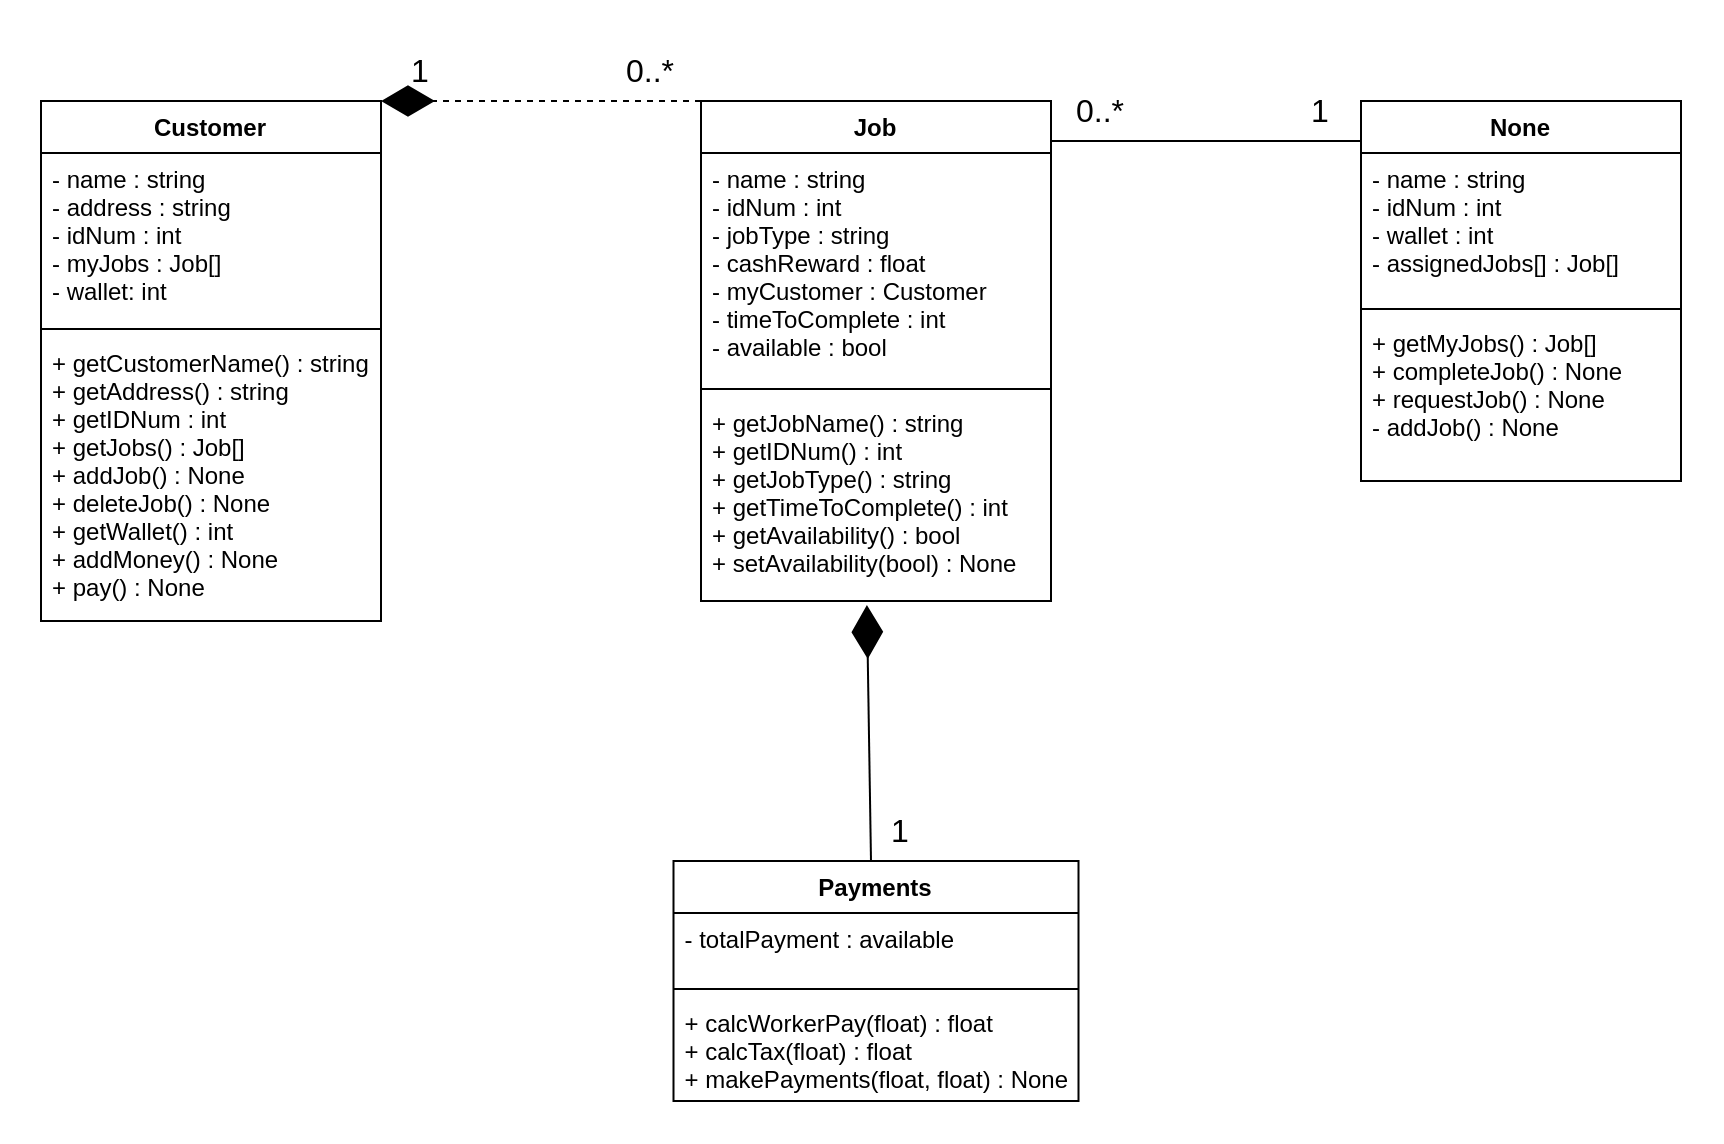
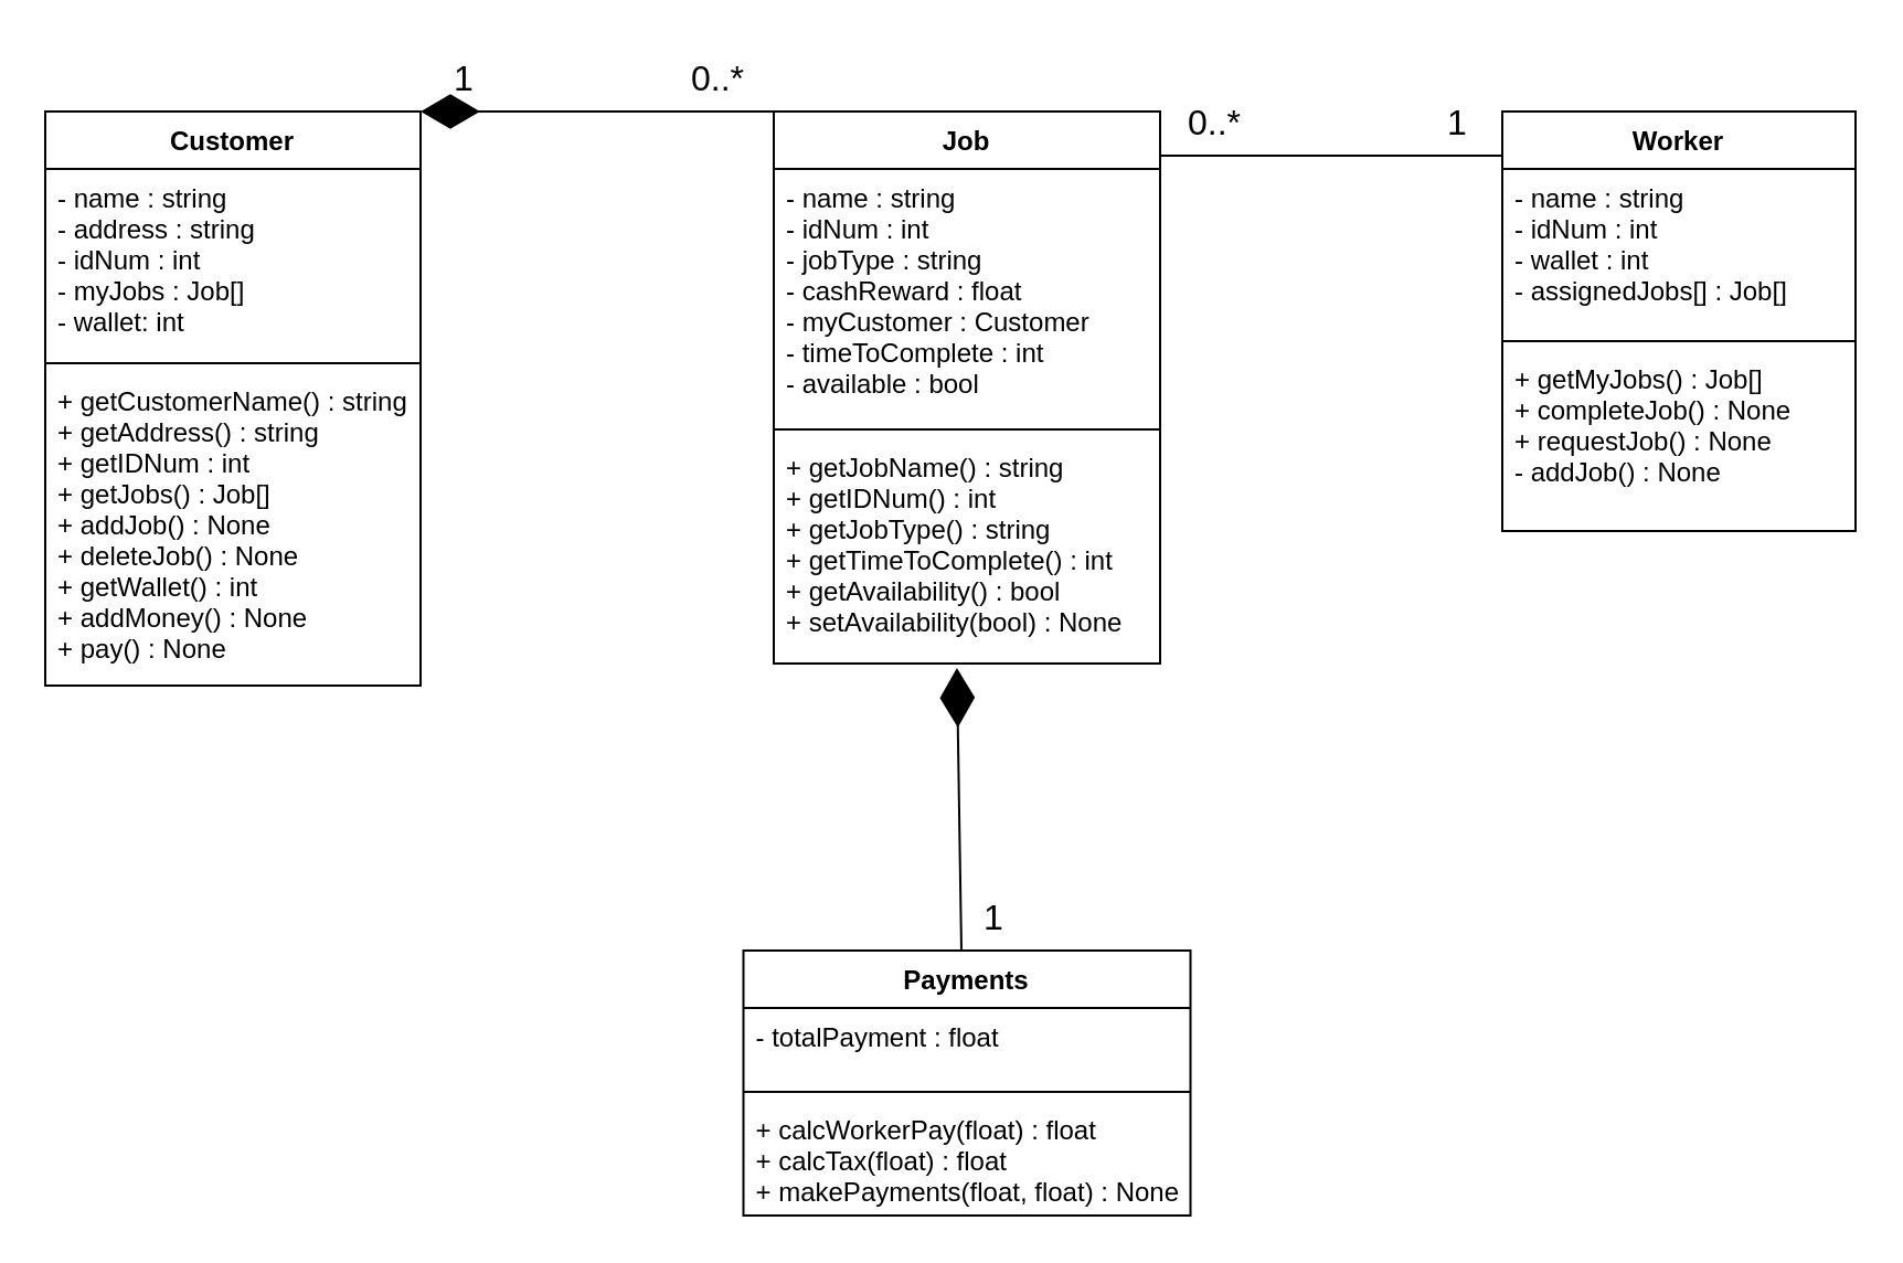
- <mxCell id="15" value="" style="endArrow=diamondThin;endFill=1;endSize=24;html=1;rounded=1;sketch=0;curved=0;exitX=0;exitY=0;exitDx=0;exitDy=0;entryX=1;entryY=0;entryDx=0;entryDy=0;dashed=1;" edge="1" parent="1" source="2" target="6"><mxGeometry width="160" relative="1" as="geometry"><mxPoint x="170" y="340" as="sourcePoint" /><mxPoint x="220" y="60" as="targetPoint" /></mxGeometry></mxCell>
+ <mxCell id="15" value="" style="endArrow=diamondThin;endFill=1;endSize=24;html=1;rounded=1;sketch=0;curved=0;exitX=0;exitY=0;exitDx=0;exitDy=0;entryX=1;entryY=0;entryDx=0;entryDy=0;" edge="1" parent="1" source="2" target="6"><mxGeometry width="160" relative="1" as="geometry"><mxPoint x="170" y="340" as="sourcePoint" /><mxPoint x="220" y="60" as="targetPoint" /></mxGeometry></mxCell>
- <mxCell id="17" value="None" style="swimlane;fontStyle=1;align=center;verticalAlign=top;childLayout=stackLayout;horizontal=1;startSize=26;horizontalStack=0;resizeParent=1;resizeParentMax=0;resizeLast=0;collapsible=1;marginBottom=0;rounded=0;sketch=0;" vertex="1" parent="1"><mxGeometry x="680" y="50" width="160" height="190" as="geometry" /></mxCell>
+ <mxCell id="17" value="Worker" style="swimlane;fontStyle=1;align=center;verticalAlign=top;childLayout=stackLayout;horizontal=1;startSize=26;horizontalStack=0;resizeParent=1;resizeParentMax=0;resizeLast=0;collapsible=1;marginBottom=0;rounded=0;sketch=0;" vertex="1" parent="1"><mxGeometry x="680" y="50" width="160" height="190" as="geometry" /></mxCell>
- <mxCell id="11" value="- totalPayment : available " style="text;strokeColor=none;fillColor=none;align=left;verticalAlign=top;spacingLeft=4;spacingRight=4;overflow=hidden;rotatable=0;points=[[0,0.5],[1,0.5]];portConstraint=eastwest;rounded=0;sketch=0;" vertex="1" parent="10"><mxGeometry y="26" width="202.5" height="34" as="geometry" /></mxCell>
+ <mxCell id="11" value="- totalPayment : float " style="text;strokeColor=none;fillColor=none;align=left;verticalAlign=top;spacingLeft=4;spacingRight=4;overflow=hidden;rotatable=0;points=[[0,0.5],[1,0.5]];portConstraint=eastwest;rounded=0;sketch=0;" vertex="1" parent="10"><mxGeometry y="26" width="202.5" height="34" as="geometry" /></mxCell>
